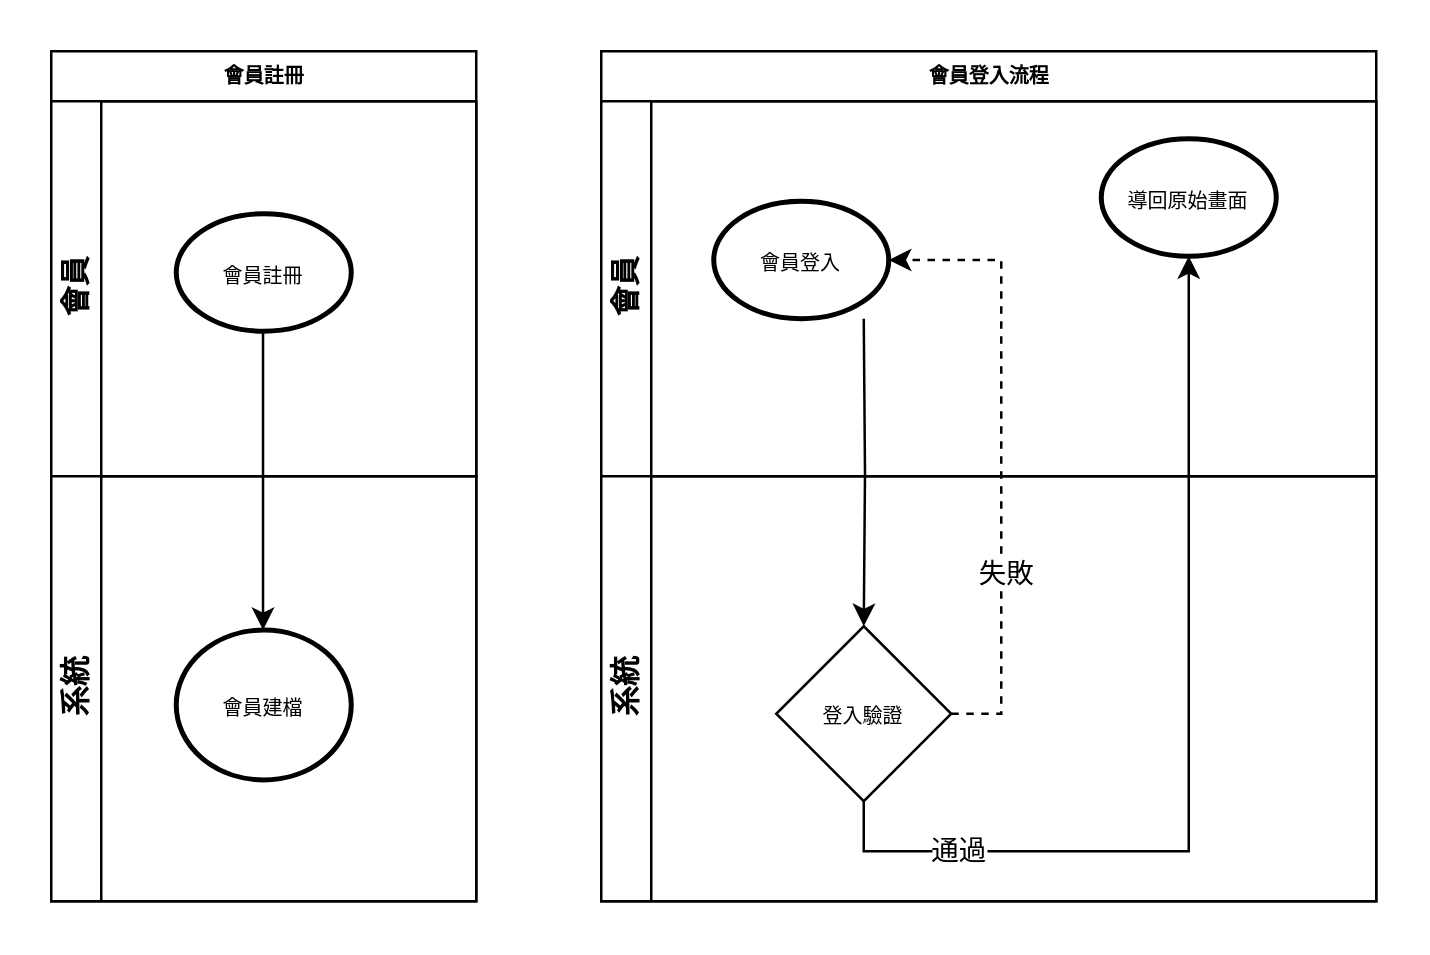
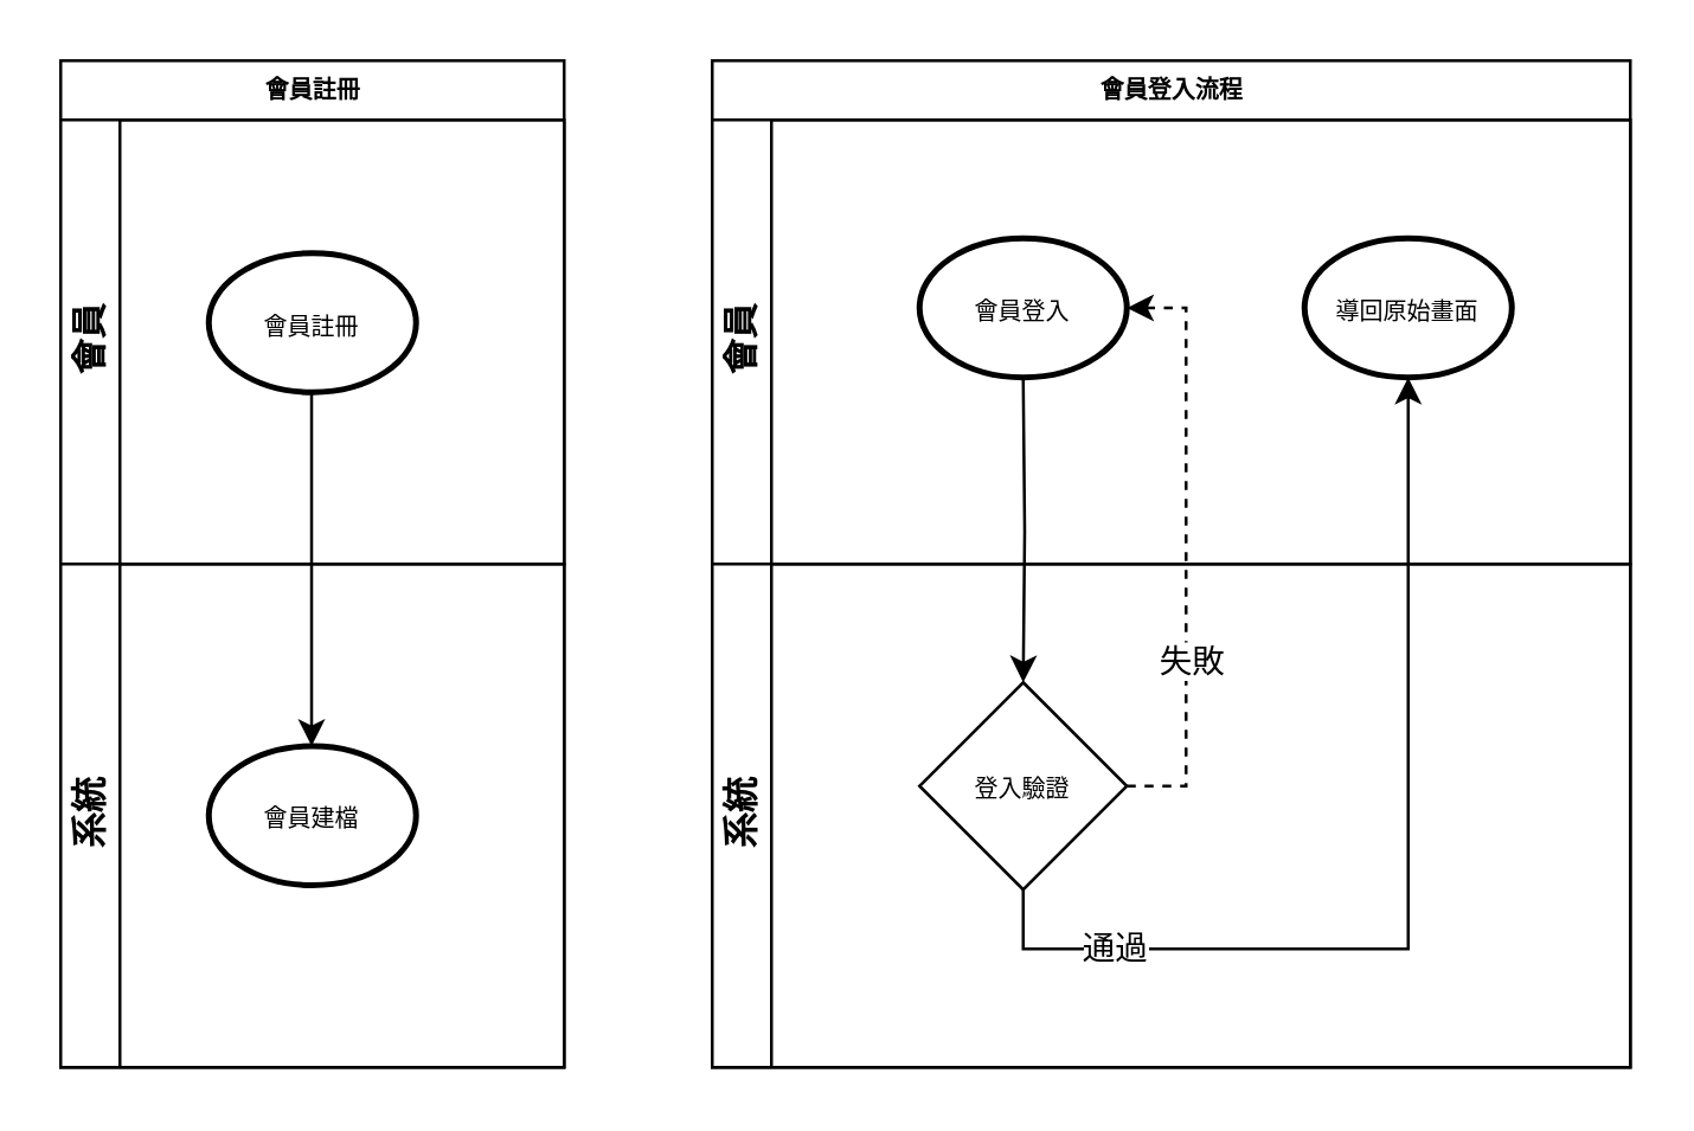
- <mxCell id="6" value="&lt;font face=&quot;verdana&quot;&gt;&lt;span style=&quot;font-size: 8px&quot;&gt;導回原始畫面&lt;/span&gt;&lt;/font&gt;" style="strokeWidth=2;html=1;shape=mxgraph.flowchart.start_1;whiteSpace=wrap;" parent="4" vertex="1"><mxGeometry x="200" y="15" width="70" height="47" as="geometry" /></mxCell>
+ <mxCell id="6" value="&lt;font face=&quot;verdana&quot;&gt;&lt;span style=&quot;font-size: 8px&quot;&gt;導回原始畫面&lt;/span&gt;&lt;/font&gt;" style="strokeWidth=2;html=1;shape=mxgraph.flowchart.start_1;whiteSpace=wrap;" parent="4" vertex="1"><mxGeometry x="200" y="40" width="70" height="47" as="geometry" /></mxCell>
- <mxCell id="5" value="&lt;font face=&quot;verdana&quot;&gt;&lt;span style=&quot;font-size: 8px&quot;&gt;會員登入&lt;/span&gt;&lt;/font&gt;" style="strokeWidth=2;html=1;shape=mxgraph.flowchart.start_1;whiteSpace=wrap;" parent="4" vertex="1"><mxGeometry x="45" y="40" width="70" height="47" as="geometry" /></mxCell>
+ <mxCell id="5" value="&lt;font face=&quot;verdana&quot;&gt;&lt;span style=&quot;font-size: 8px&quot;&gt;會員登入&lt;/span&gt;&lt;/font&gt;" style="strokeWidth=2;html=1;shape=mxgraph.flowchart.start_1;whiteSpace=wrap;" parent="4" vertex="1"><mxGeometry x="70" y="40" width="70" height="47" as="geometry" /></mxCell>
- <mxCell id="20" value="&lt;font face=&quot;verdana&quot;&gt;&lt;span style=&quot;font-size: 8px&quot;&gt;會員建檔&lt;/span&gt;&lt;/font&gt;" style="strokeWidth=2;html=1;shape=mxgraph.flowchart.start_1;whiteSpace=wrap;" parent="18" vertex="1"><mxGeometry x="50" y="61.5" width="70" height="60" as="geometry" /></mxCell>
+ <mxCell id="20" value="&lt;font face=&quot;verdana&quot;&gt;&lt;span style=&quot;font-size: 8px&quot;&gt;會員建檔&lt;/span&gt;&lt;/font&gt;" style="strokeWidth=2;html=1;shape=mxgraph.flowchart.start_1;whiteSpace=wrap;" parent="18" vertex="1"><mxGeometry x="50" y="61.5" width="70" height="47" as="geometry" /></mxCell>
- <mxCell id="9" value="&lt;font style=&quot;font-size: 8px&quot;&gt;登入驗證&lt;/font&gt;" style="rhombus;whiteSpace=wrap;html=1;" parent="8" vertex="1"><mxGeometry x="70" y="60" width="70" height="70" as="geometry" /></mxCell>
+ <mxCell id="9" value="&lt;font style=&quot;font-size: 8px&quot;&gt;登入驗證&lt;/font&gt;" style="rhombus;whiteSpace=wrap;html=1;" parent="8" vertex="1"><mxGeometry x="70" y="40" width="70" height="70" as="geometry" /></mxCell>
